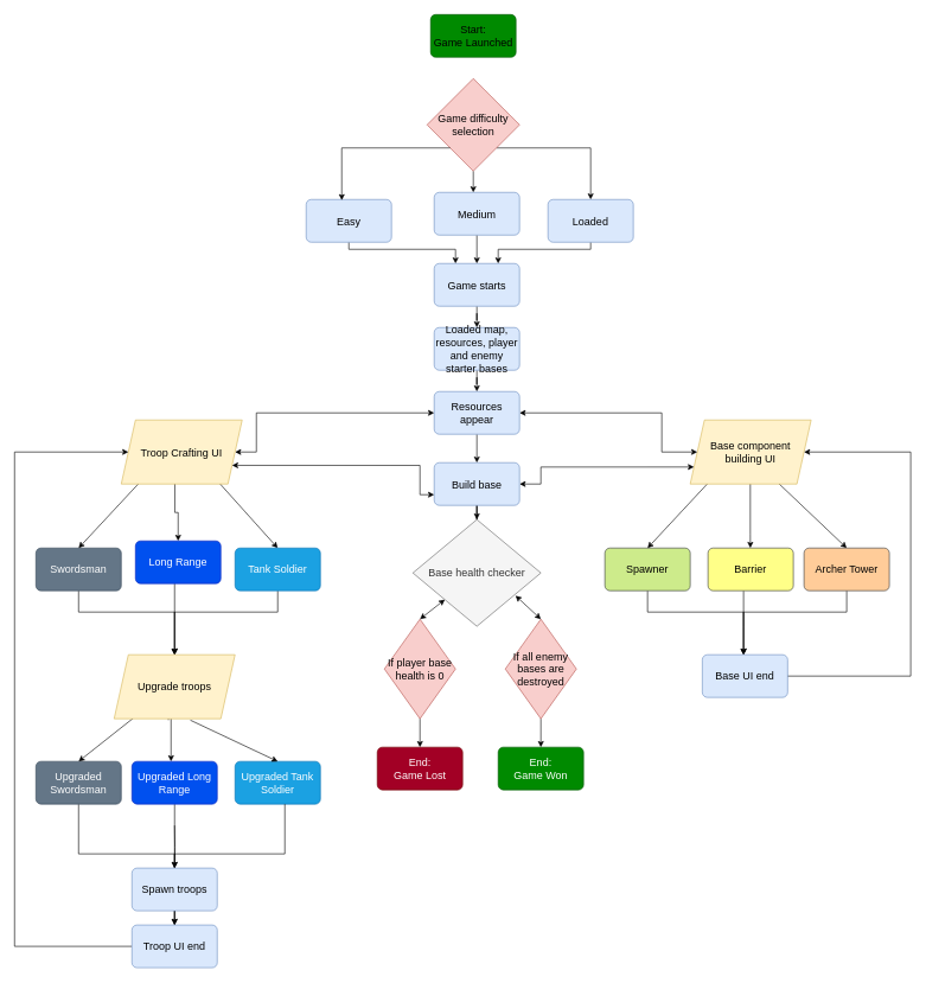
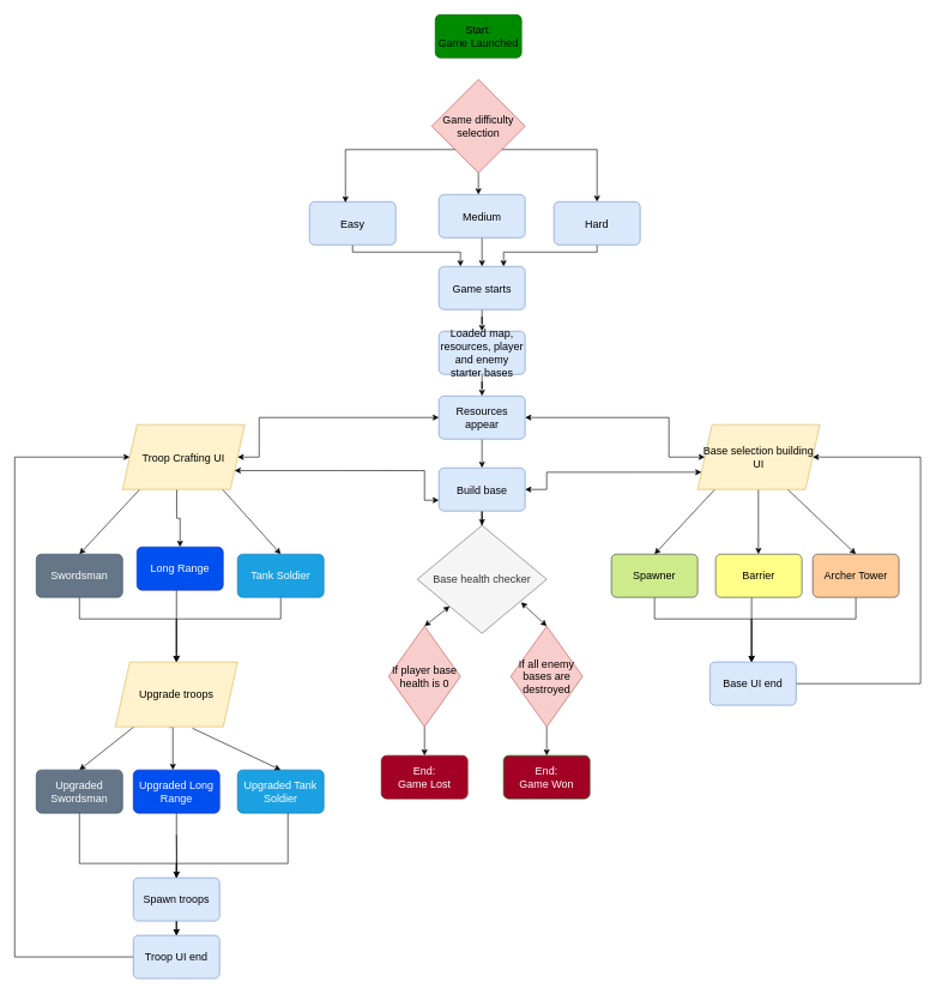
- <mxCell id="22" value="Loaded" style="rounded=1;whiteSpace=wrap;html=1;fillColor=#dae8fc;strokeColor=#6c8ebf;strokeWidth=1;fontSize=15;arcSize=12;" parent="1" vertex="1"><mxGeometry x="770" y="280" width="120" height="60" as="geometry" /></mxCell>
+ <mxCell id="22" value="Hard" style="rounded=1;whiteSpace=wrap;html=1;fillColor=#dae8fc;strokeColor=#6c8ebf;strokeWidth=1;fontSize=15;arcSize=12;" parent="1" vertex="1"><mxGeometry x="770" y="280" width="120" height="60" as="geometry" /></mxCell>
- <mxCell id="11" value="Base component building UI" style="shape=parallelogram;perimeter=parallelogramPerimeter;whiteSpace=wrap;html=1;fixedSize=1;fillColor=#fff2cc;strokeColor=#d6b656;direction=west;strokeWidth=1;fontSize=15;arcSize=12;" parent="1" vertex="1"><mxGeometry x="970" y="590" width="170" height="90" as="geometry" /></mxCell>
+ <mxCell id="11" value="Base selection building UI" style="shape=parallelogram;perimeter=parallelogramPerimeter;whiteSpace=wrap;html=1;fixedSize=1;fillColor=#fff2cc;strokeColor=#d6b656;direction=west;strokeWidth=1;fontSize=15;arcSize=12;" parent="1" vertex="1"><mxGeometry x="970" y="590" width="170" height="90" as="geometry" /></mxCell>
- <mxCell id="68" value="End:&lt;div&gt;Game Won&lt;/div&gt;" style="rounded=1;whiteSpace=wrap;html=1;fillColor=#008a00;fontColor=#ffffff;strokeColor=#005700;strokeWidth=1;fontSize=15;arcSize=12;" parent="1" vertex="1"><mxGeometry x="700" y="1050" width="120" height="60" as="geometry" /></mxCell>
+ <mxCell id="68" value="End:&lt;div&gt;Game Won&lt;/div&gt;" style="rounded=1;whiteSpace=wrap;html=1;fillColor=#a20025;fontColor=#ffffff;strokeColor=#005700;strokeWidth=1;fontSize=15;arcSize=12;" parent="1" vertex="1"><mxGeometry x="700" y="1050" width="120" height="60" as="geometry" /></mxCell>
